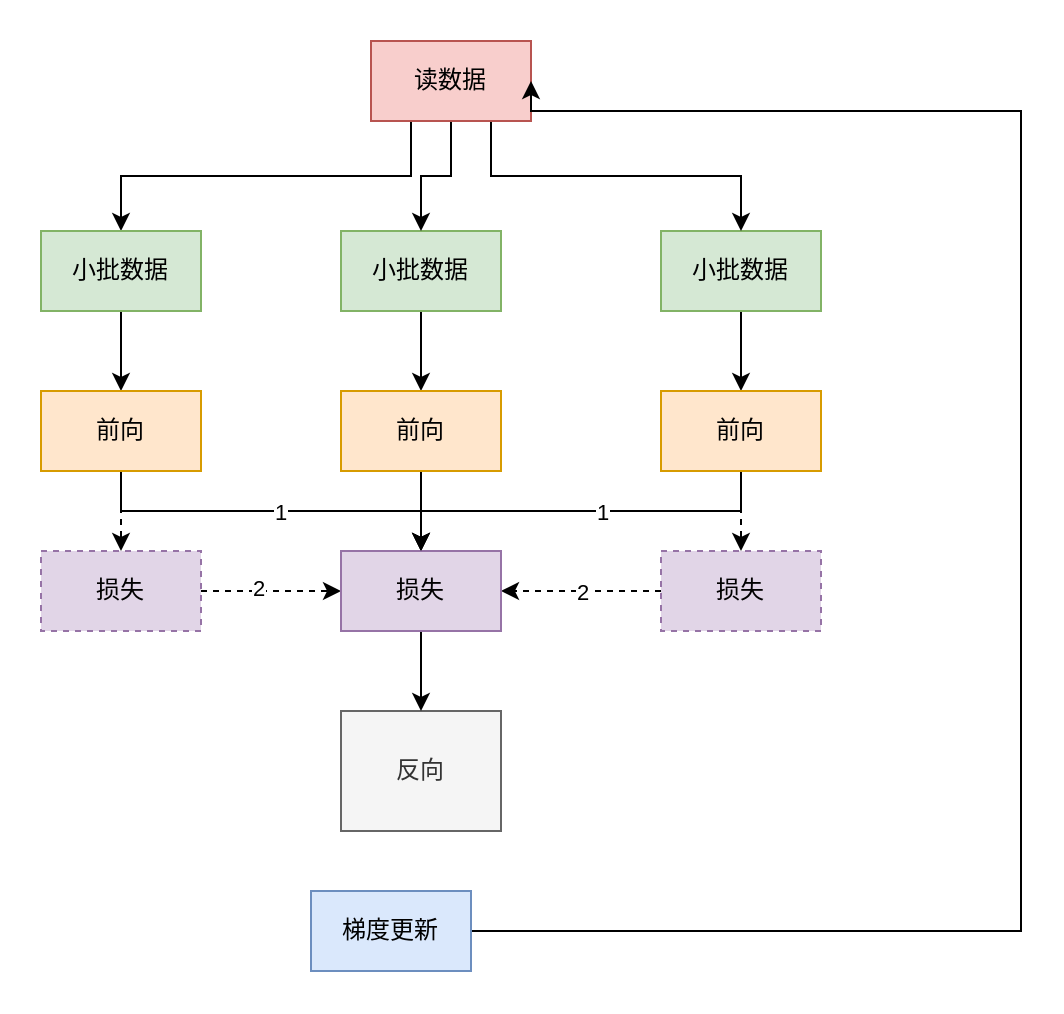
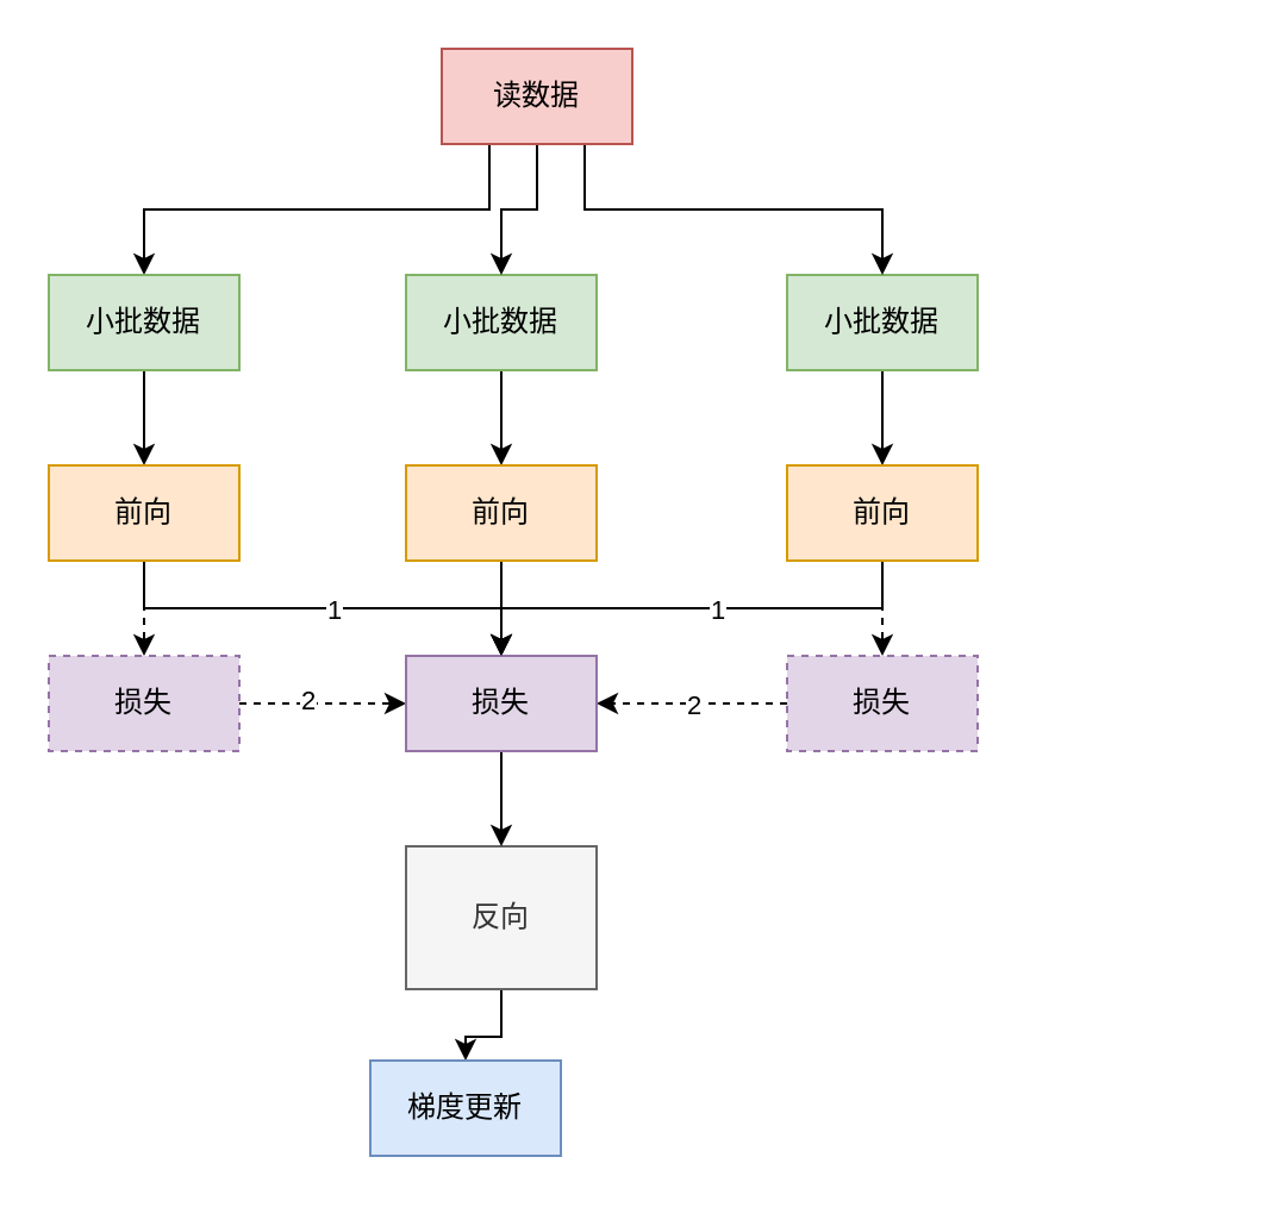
- <mxCell id="30" style="edgeStyle=orthogonalEdgeStyle;rounded=0;orthogonalLoop=1;jettySize=auto;html=1;entryX=1;entryY=0.5;entryDx=0;entryDy=0;" edge="1" parent="1" source="31" target="9"><mxGeometry relative="1" as="geometry"><Array as="points"><mxPoint x="510" y="465" /><mxPoint x="510" y="55" /></Array></mxGeometry></mxCell>
+ <mxCell id="26" value="" style="edgeStyle=orthogonalEdgeStyle;rounded=0;orthogonalLoop=1;jettySize=auto;html=1;" edge="1" parent="1" source="27" target="31"><mxGeometry relative="1" as="geometry" /></mxCell>
